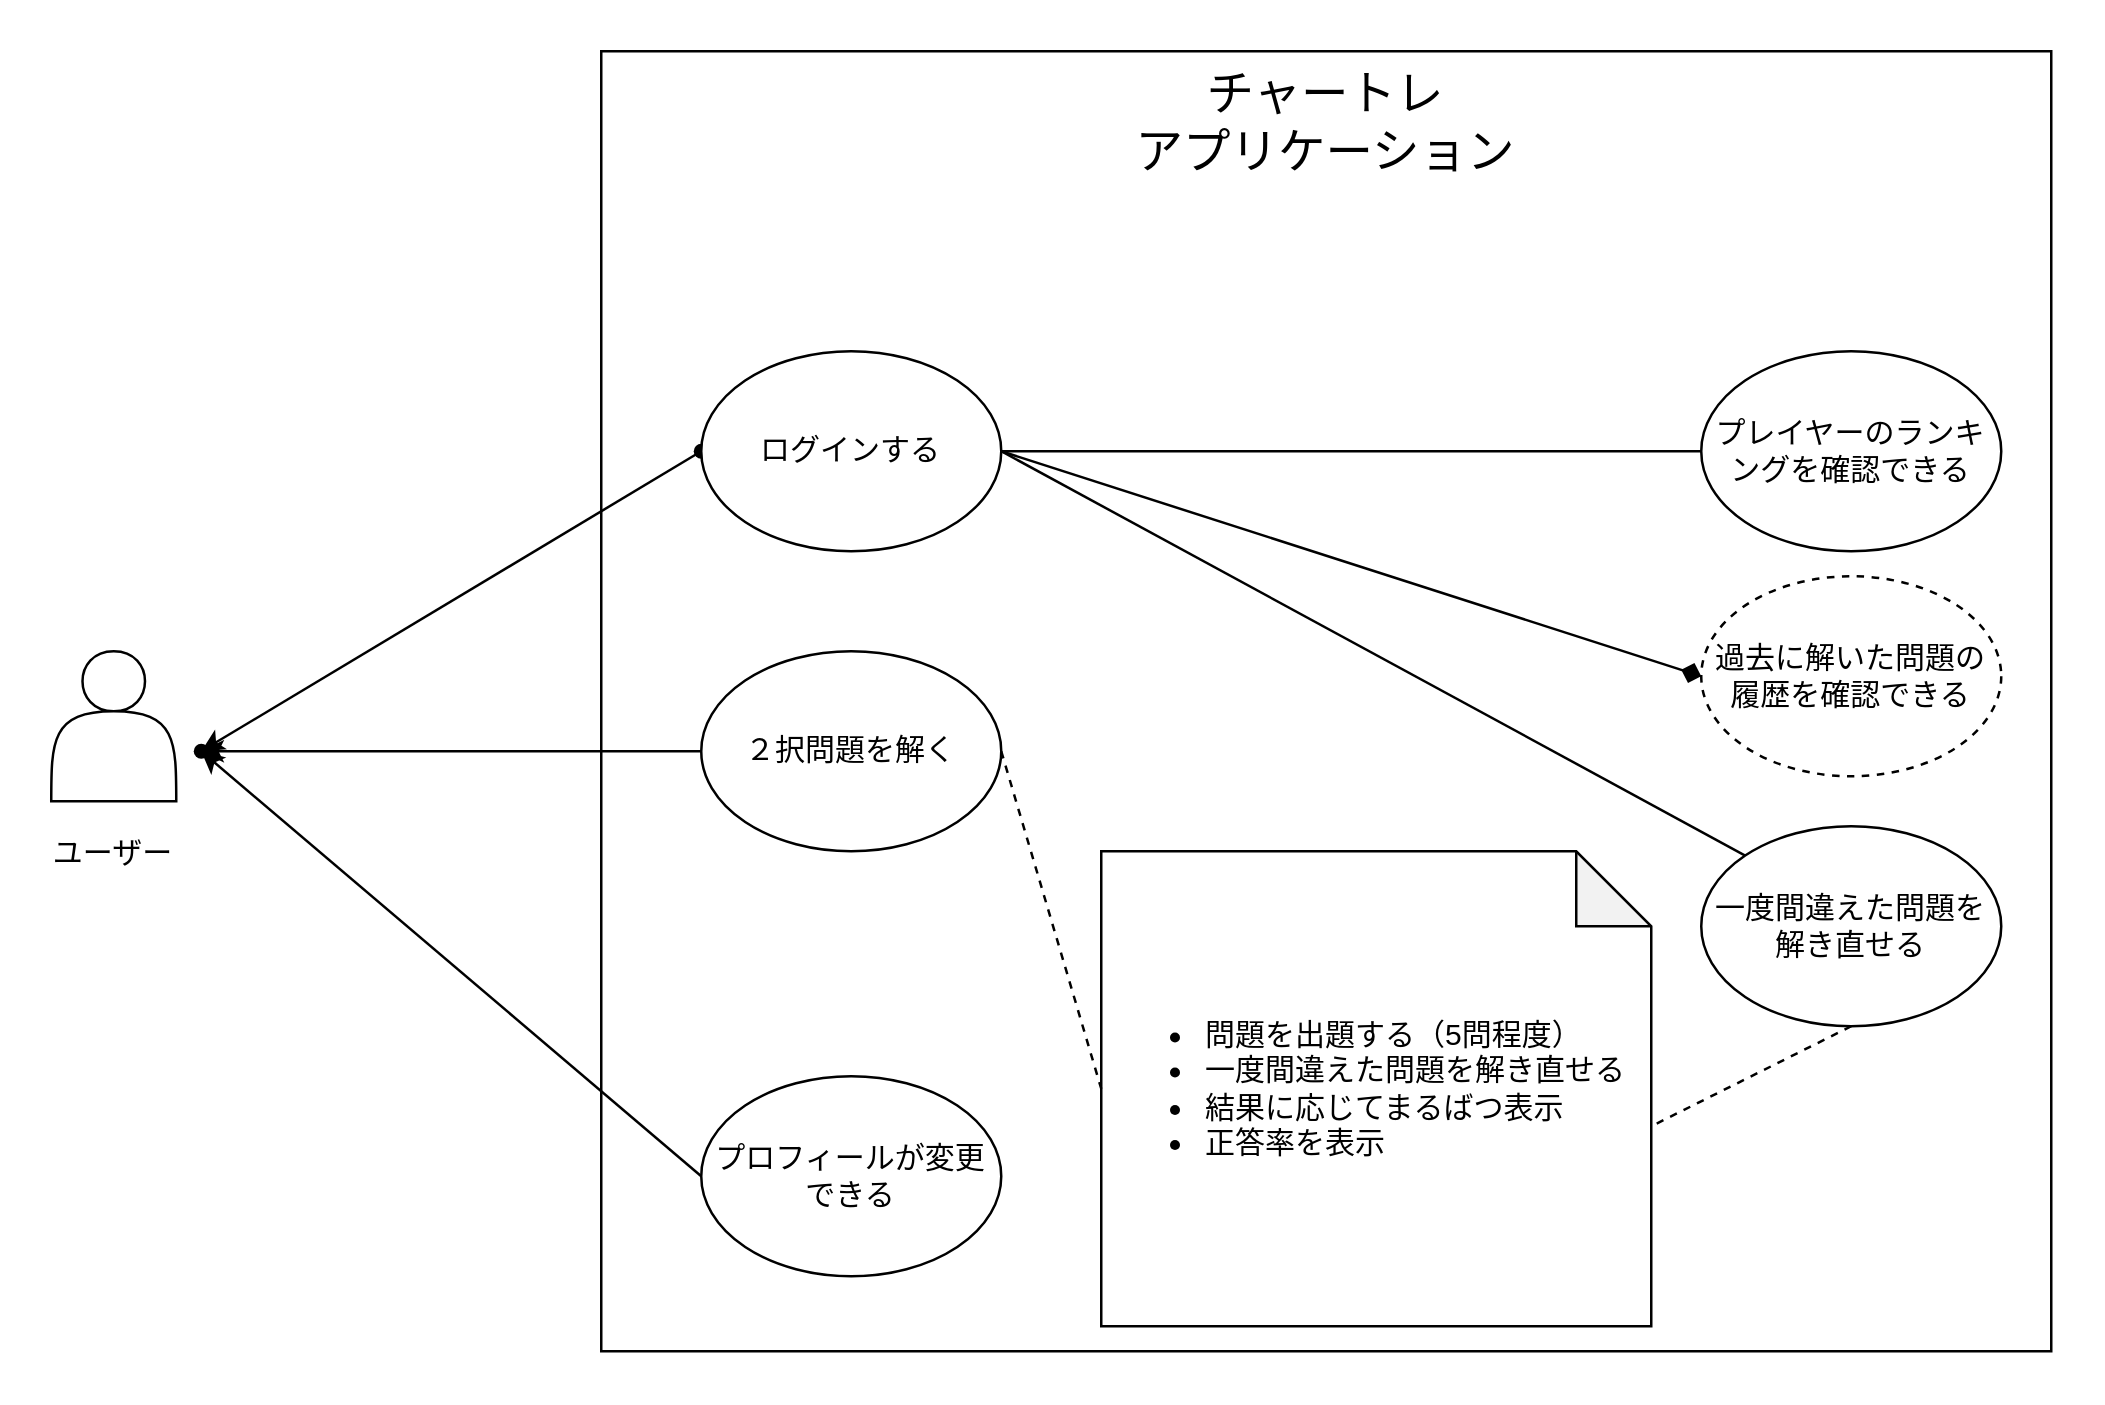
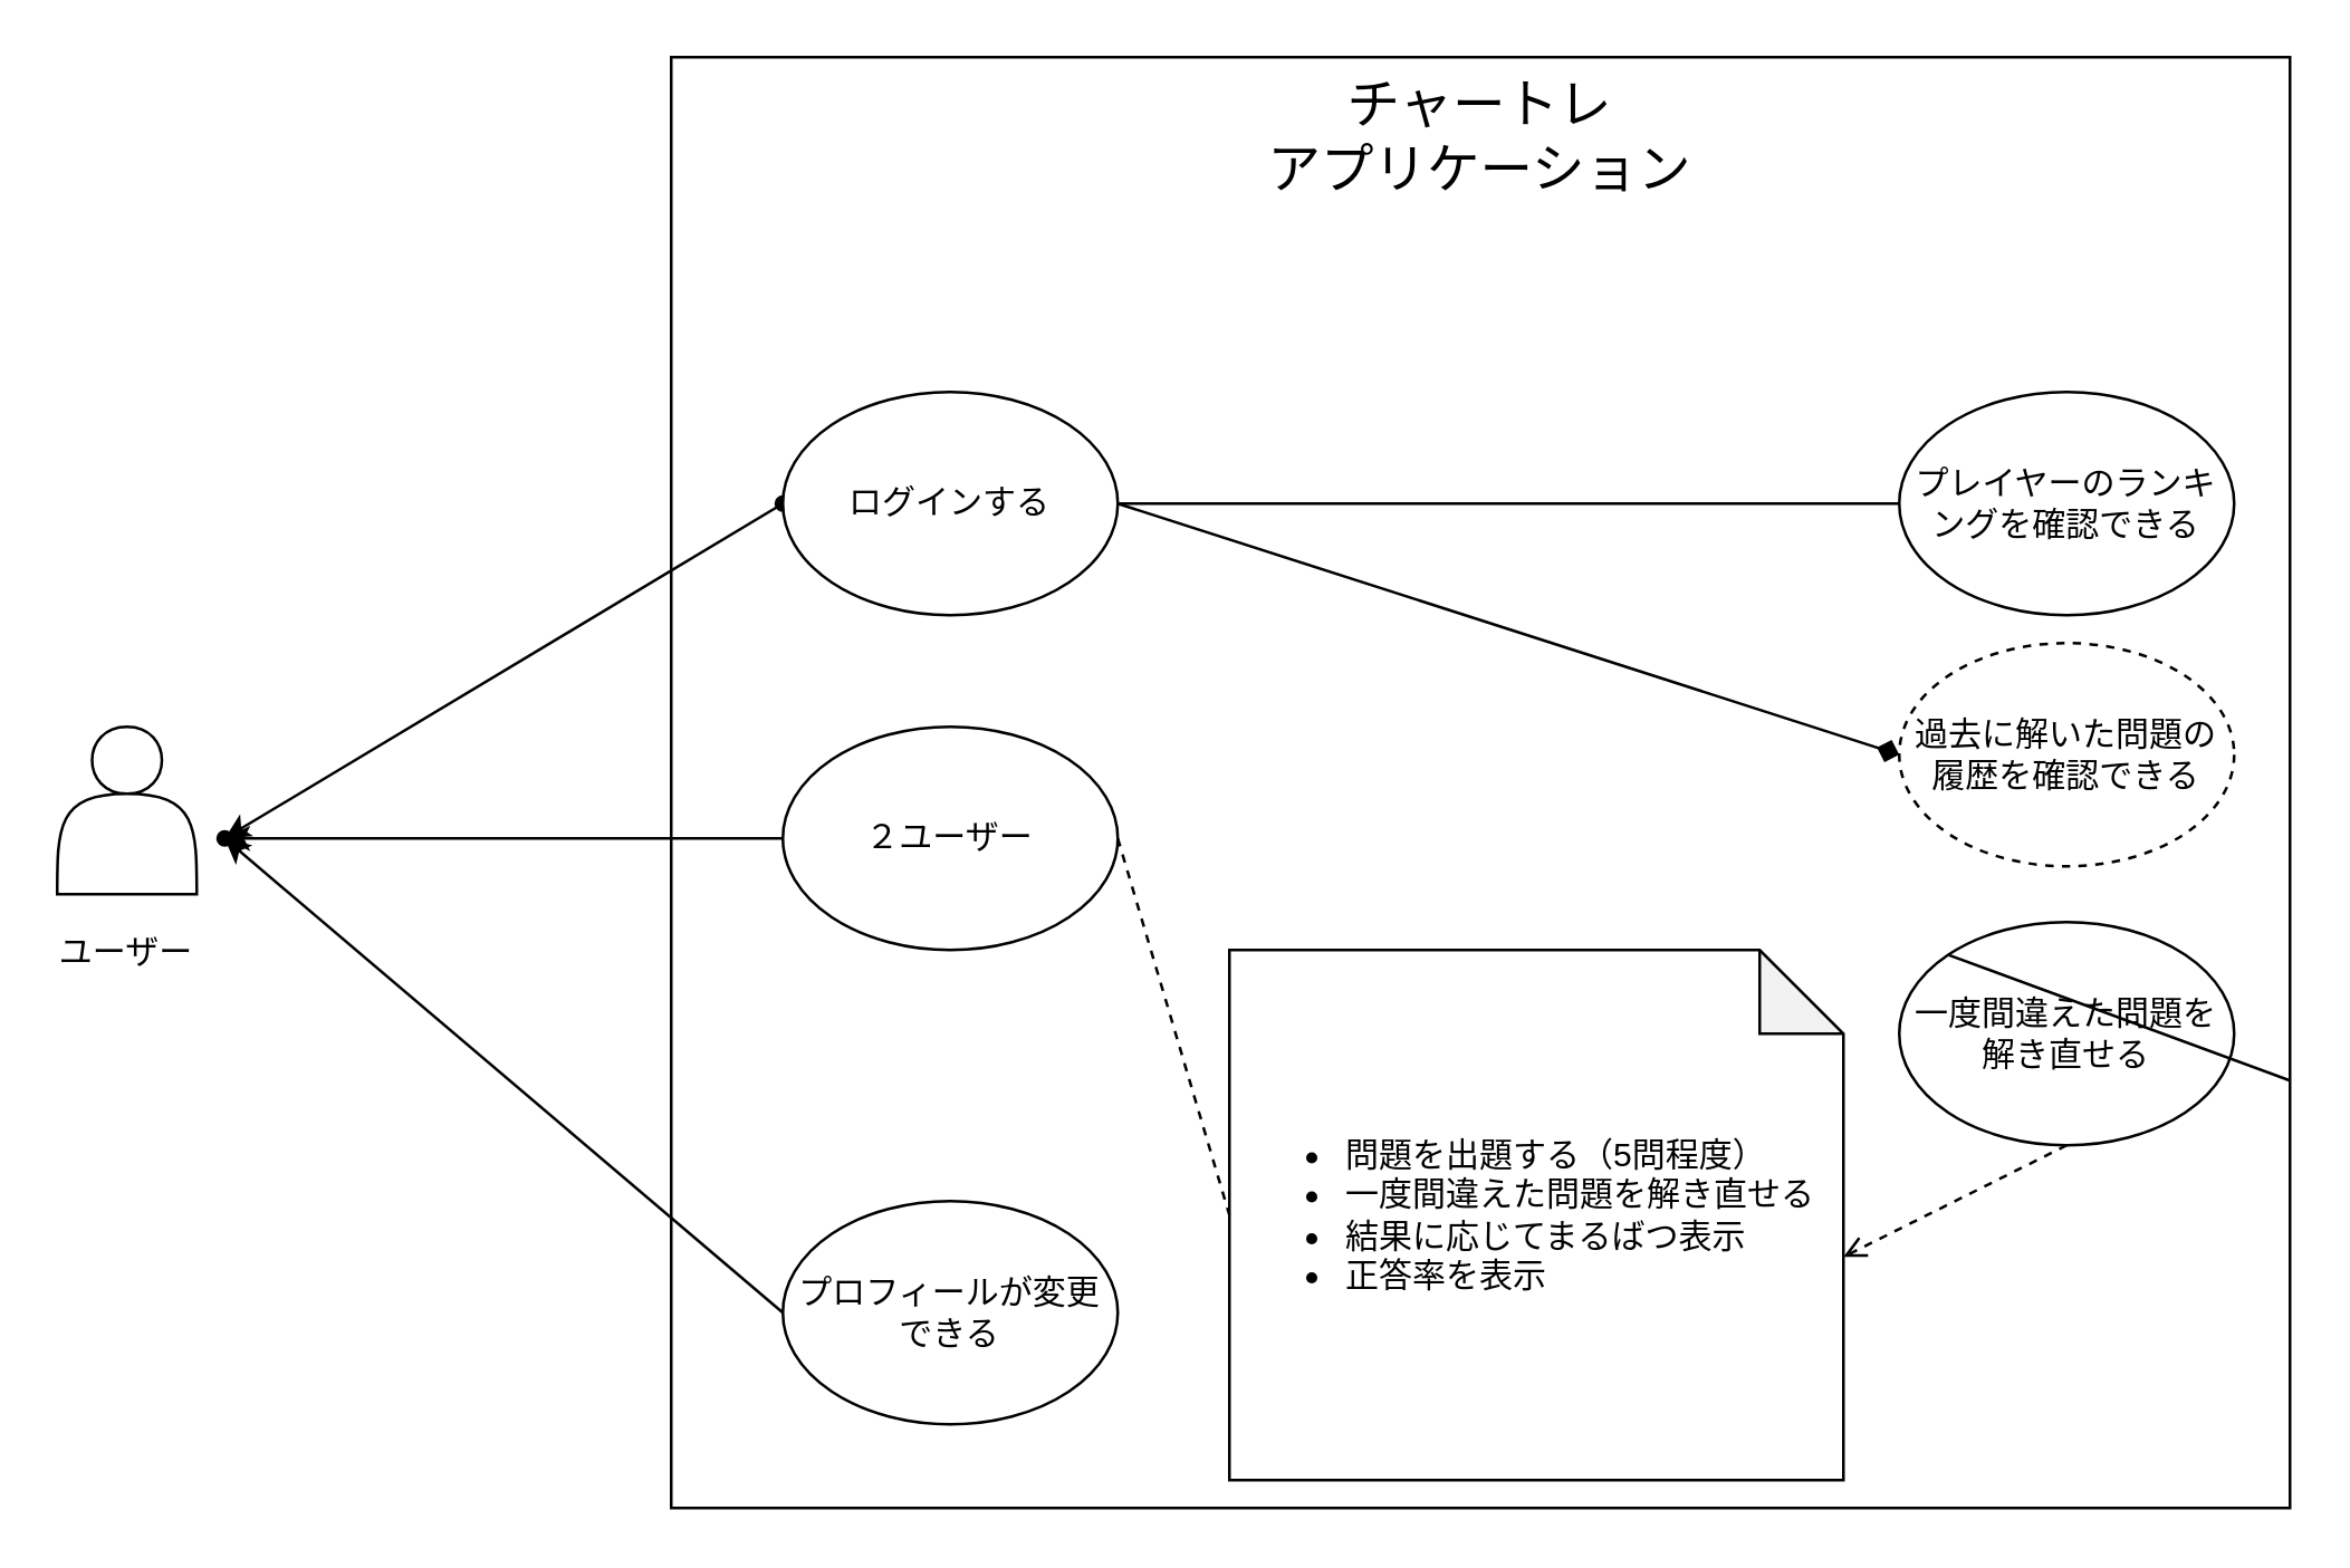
- <mxCell id="20" value="" style="endArrow=none;html=1;entryX=1;entryY=0.5;entryDx=0;entryDy=0;exitX=0;exitY=0;exitDx=0;exitDy=0;" edge="1" parent="1" source="10" target="12"><mxGeometry width="50" height="50" relative="1" as="geometry"><mxPoint x="370" y="150" as="sourcePoint" /><mxPoint x="440" y="190" as="targetPoint" /></mxGeometry></mxCell>
+ <mxCell id="20" value="" style="endArrow=none;html=1;exitX=0;exitY=0;exitDx=0;exitDy=0;" edge="1" parent="1" source="10" target="2"><mxGeometry width="50" height="50" relative="1" as="geometry"><mxPoint x="370" y="150" as="sourcePoint" /><mxPoint x="440" y="190" as="targetPoint" /></mxGeometry></mxCell>
- <mxCell id="11" value="２択問題を解く" style="ellipse;whiteSpace=wrap;html=1;rounded=0;" vertex="1" parent="1"><mxGeometry x="280" y="260" width="120" height="80" as="geometry" /></mxCell>
+ <mxCell id="11" value="２ユーザー" style="ellipse;whiteSpace=wrap;html=1;rounded=0;" vertex="1" parent="1"><mxGeometry x="280" y="260" width="120" height="80" as="geometry" /></mxCell>
- <mxCell id="19" value="" style="endArrow=none;dashed=1;html=1;exitX=0.5;exitY=1;exitDx=0;exitDy=0;entryX=0;entryY=0;entryDx=220;entryDy=110;entryPerimeter=0;" edge="1" parent="1" source="10" target="17"><mxGeometry width="50" height="50" relative="1" as="geometry"><mxPoint x="390" y="240" as="sourcePoint" /><mxPoint x="440" y="190" as="targetPoint" /></mxGeometry></mxCell>
+ <mxCell id="19" value="" style="endArrow=open;dashed=1;html=1;exitX=0.5;exitY=1;exitDx=0;exitDy=0;entryX=0;entryY=0;entryDx=220;entryDy=110;entryPerimeter=0;" edge="1" parent="1" source="10" target="17"><mxGeometry width="50" height="50" relative="1" as="geometry"><mxPoint x="390" y="240" as="sourcePoint" /><mxPoint x="440" y="190" as="targetPoint" /></mxGeometry></mxCell>
